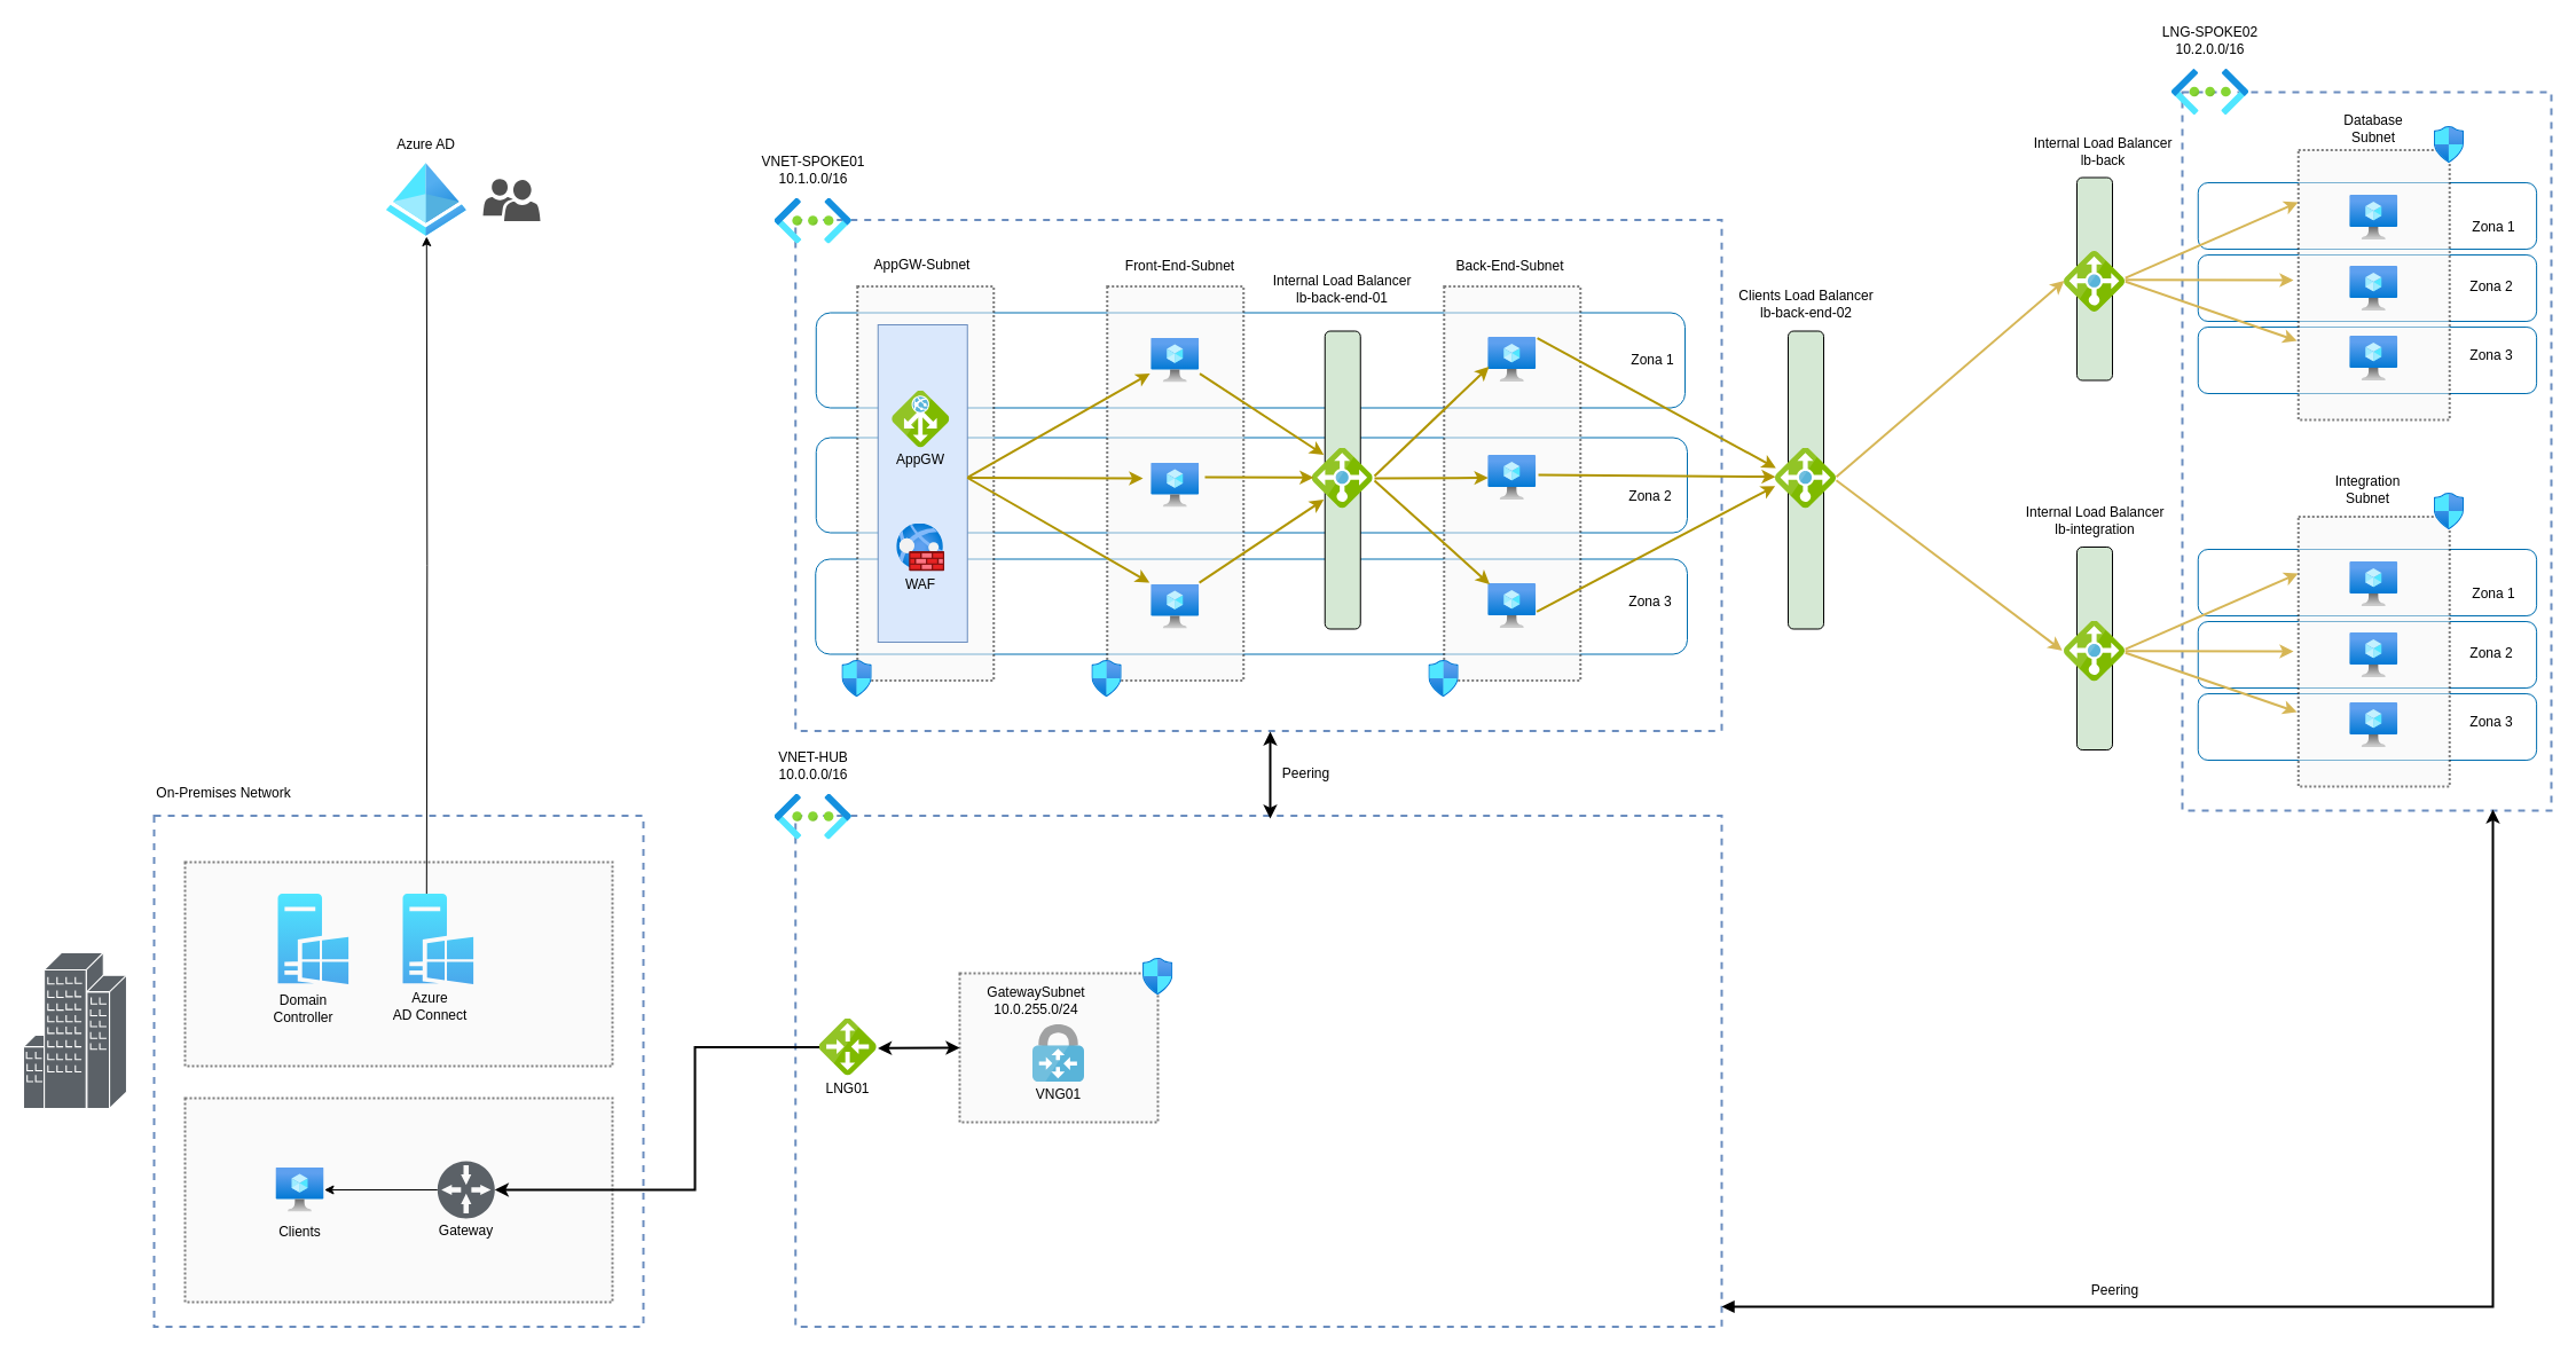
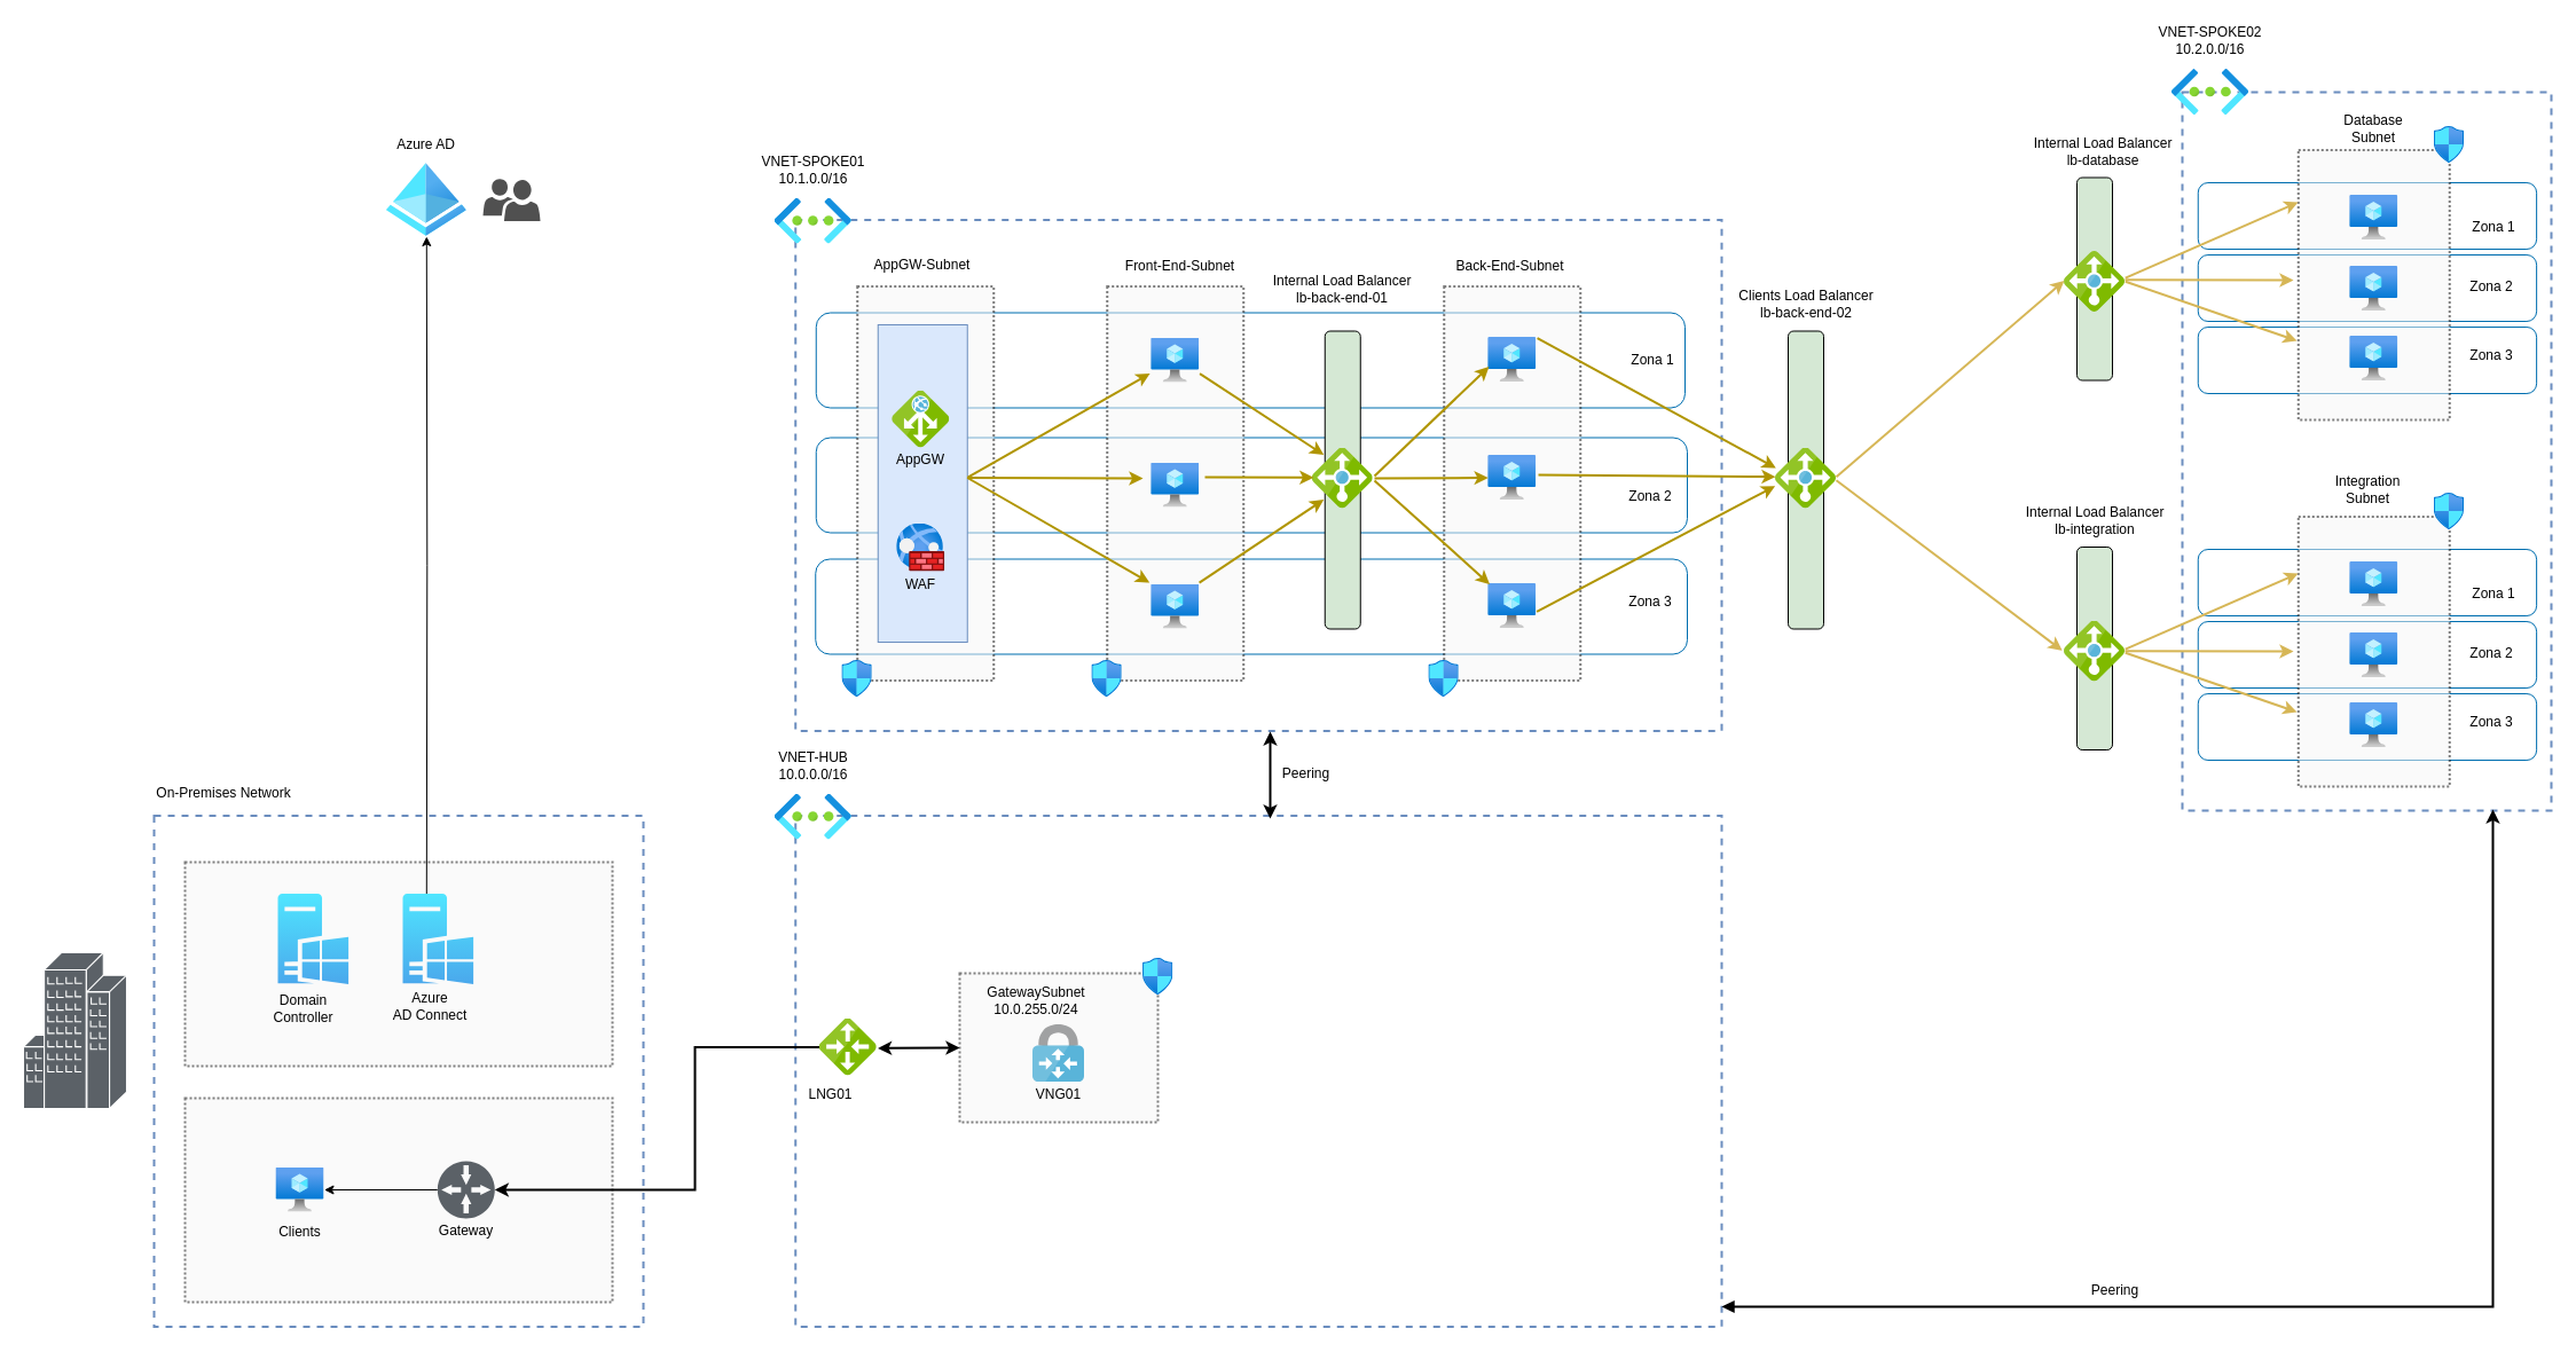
- <mxCell id="60" value="LNG-SPOKE02&lt;br&gt;10.2.0.0/16" style="text;html=1;strokeColor=none;fillColor=none;align=center;verticalAlign=middle;whiteSpace=wrap;rounded=0;" parent="1" vertex="1"><mxGeometry x="1881.25" y="20" width="94.5" height="30" as="geometry" /></mxCell>
+ <mxCell id="60" value="VNET-SPOKE02&lt;br&gt;10.2.0.0/16" style="text;html=1;strokeColor=none;fillColor=none;align=center;verticalAlign=middle;whiteSpace=wrap;rounded=0;" parent="1" vertex="1"><mxGeometry x="1881.25" y="20" width="94.5" height="30" as="geometry" /></mxCell>
- <mxCell id="127" value="Internal Load Balancer&lt;br&gt;lb-back" style="text;html=1;strokeColor=none;fillColor=none;align=center;verticalAlign=middle;whiteSpace=wrap;rounded=0;" vertex="1" parent="1"><mxGeometry x="1772" y="117" width="126" height="30" as="geometry" /></mxCell>
+ <mxCell id="127" value="Internal Load Balancer&lt;br&gt;lb-database" style="text;html=1;strokeColor=none;fillColor=none;align=center;verticalAlign=middle;whiteSpace=wrap;rounded=0;" vertex="1" parent="1"><mxGeometry x="1772" y="117" width="126" height="30" as="geometry" /></mxCell>
- <mxCell id="99" value="LNG01" style="text;html=1;strokeColor=none;fillColor=none;align=center;verticalAlign=middle;whiteSpace=wrap;rounded=0;" parent="1" vertex="1"><mxGeometry x="712.25" y="941" width="55" height="18" as="geometry" /></mxCell>
+ <mxCell id="99" value="LNG01" style="text;html=1;strokeColor=none;fillColor=none;align=center;verticalAlign=middle;whiteSpace=wrap;rounded=0;" parent="1" vertex="1"><mxGeometry x="697.25" y="946" width="55" height="18" as="geometry" /></mxCell>
